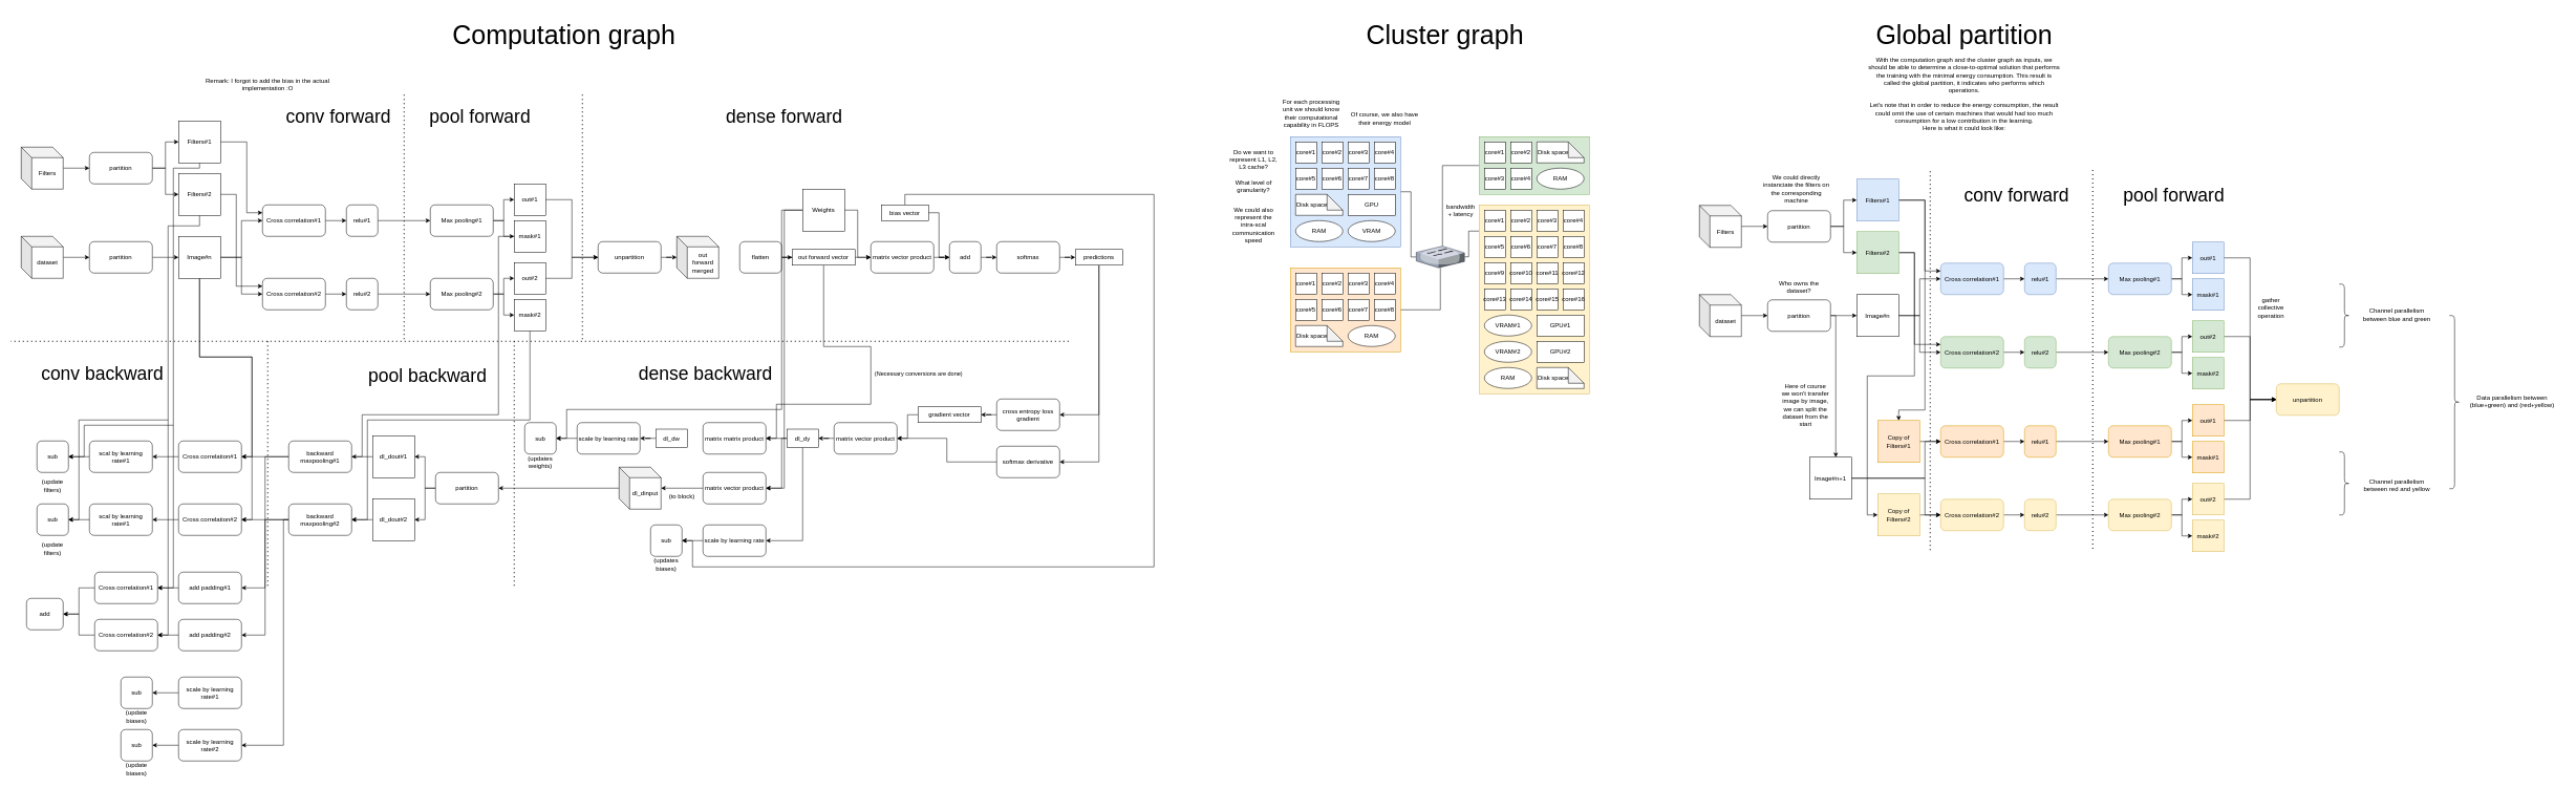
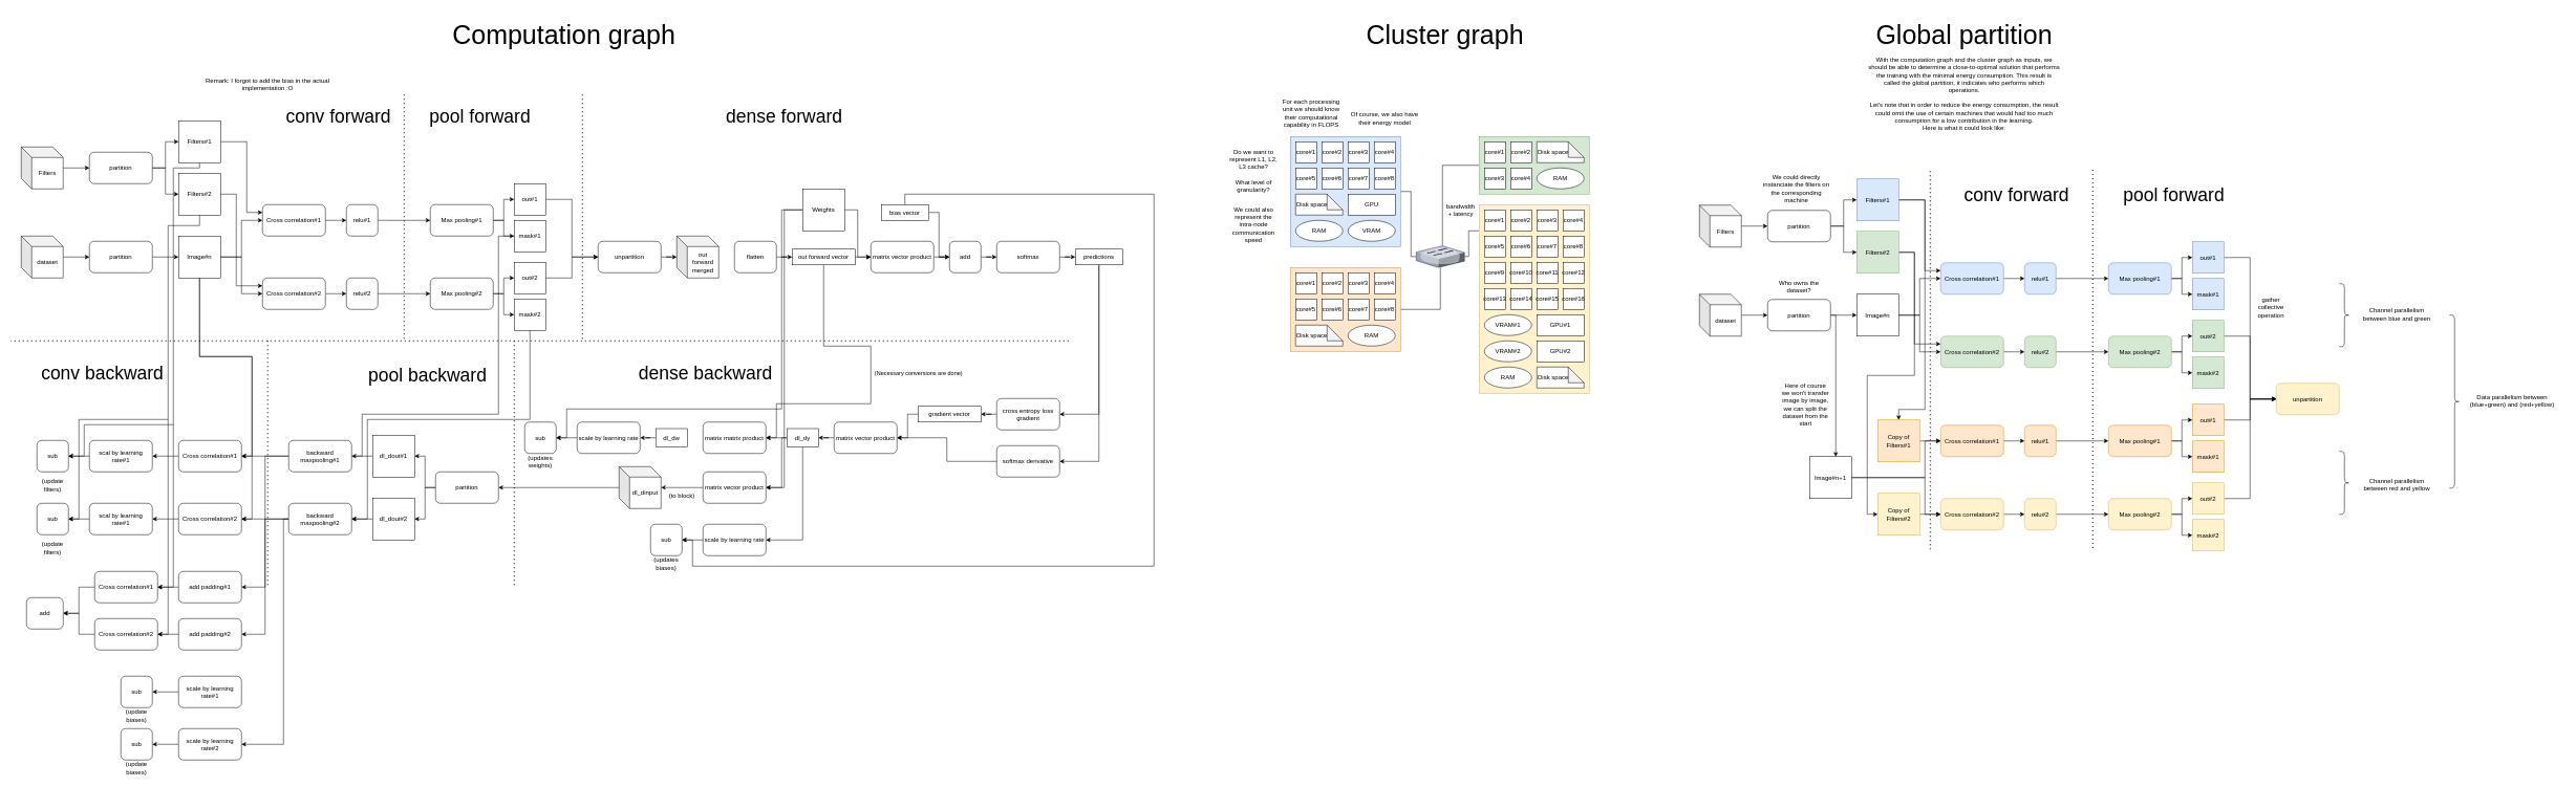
- <mxCell id="219" value="We could also represent the intra-scal communication speed" style="text;html=1;align=center;verticalAlign=middle;whiteSpace=wrap;rounded=0;" vertex="1" parent="1"><mxGeometry x="2345" y="385" width="90" height="85" as="geometry" /></mxCell>
+ <mxCell id="219" value="We could also represent the intra-node communication speed" style="text;html=1;align=center;verticalAlign=middle;whiteSpace=wrap;rounded=0;" vertex="1" parent="1"><mxGeometry x="2345" y="385" width="90" height="85" as="geometry" /></mxCell>
- <mxCell id="53" value="flatten" style="rounded=1;whiteSpace=wrap;html=1;" parent="1" vertex="1"><mxGeometry x="1410" y="460" width="80" height="60" as="geometry" /></mxCell>
+ <mxCell id="53" value="flatten" style="rounded=1;whiteSpace=wrap;html=1;" parent="1" vertex="1"><mxGeometry x="1400" y="460" width="80" height="60" as="geometry" /></mxCell>
